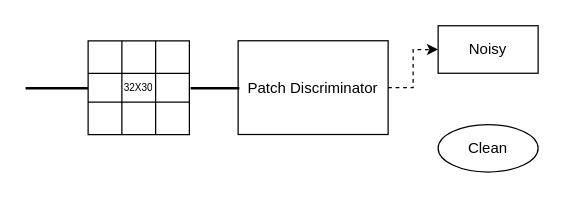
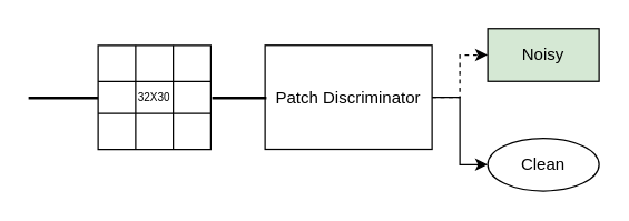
- <mxCell id="20" value="Noisy" style="rounded=0;whiteSpace=wrap;html=1;" vertex="1" parent="1"><mxGeometry x="350" y="20" width="80" height="38" as="geometry" /></mxCell>
+ <mxCell id="20" value="Noisy" style="rounded=0;whiteSpace=wrap;html=1;fillColor=#d5e8d4;" vertex="1" parent="1"><mxGeometry x="350" y="20" width="80" height="38" as="geometry" /></mxCell>
+ <mxCell id="17" style="edgeStyle=orthogonalEdgeStyle;rounded=0;orthogonalLoop=1;jettySize=auto;html=1;exitX=1;exitY=0.5;exitDx=0;exitDy=0;entryX=0;entryY=0.5;entryDx=0;entryDy=0;" edge="1" parent="1" source="18" target="21"><mxGeometry relative="1" as="geometry" /></mxCell>
